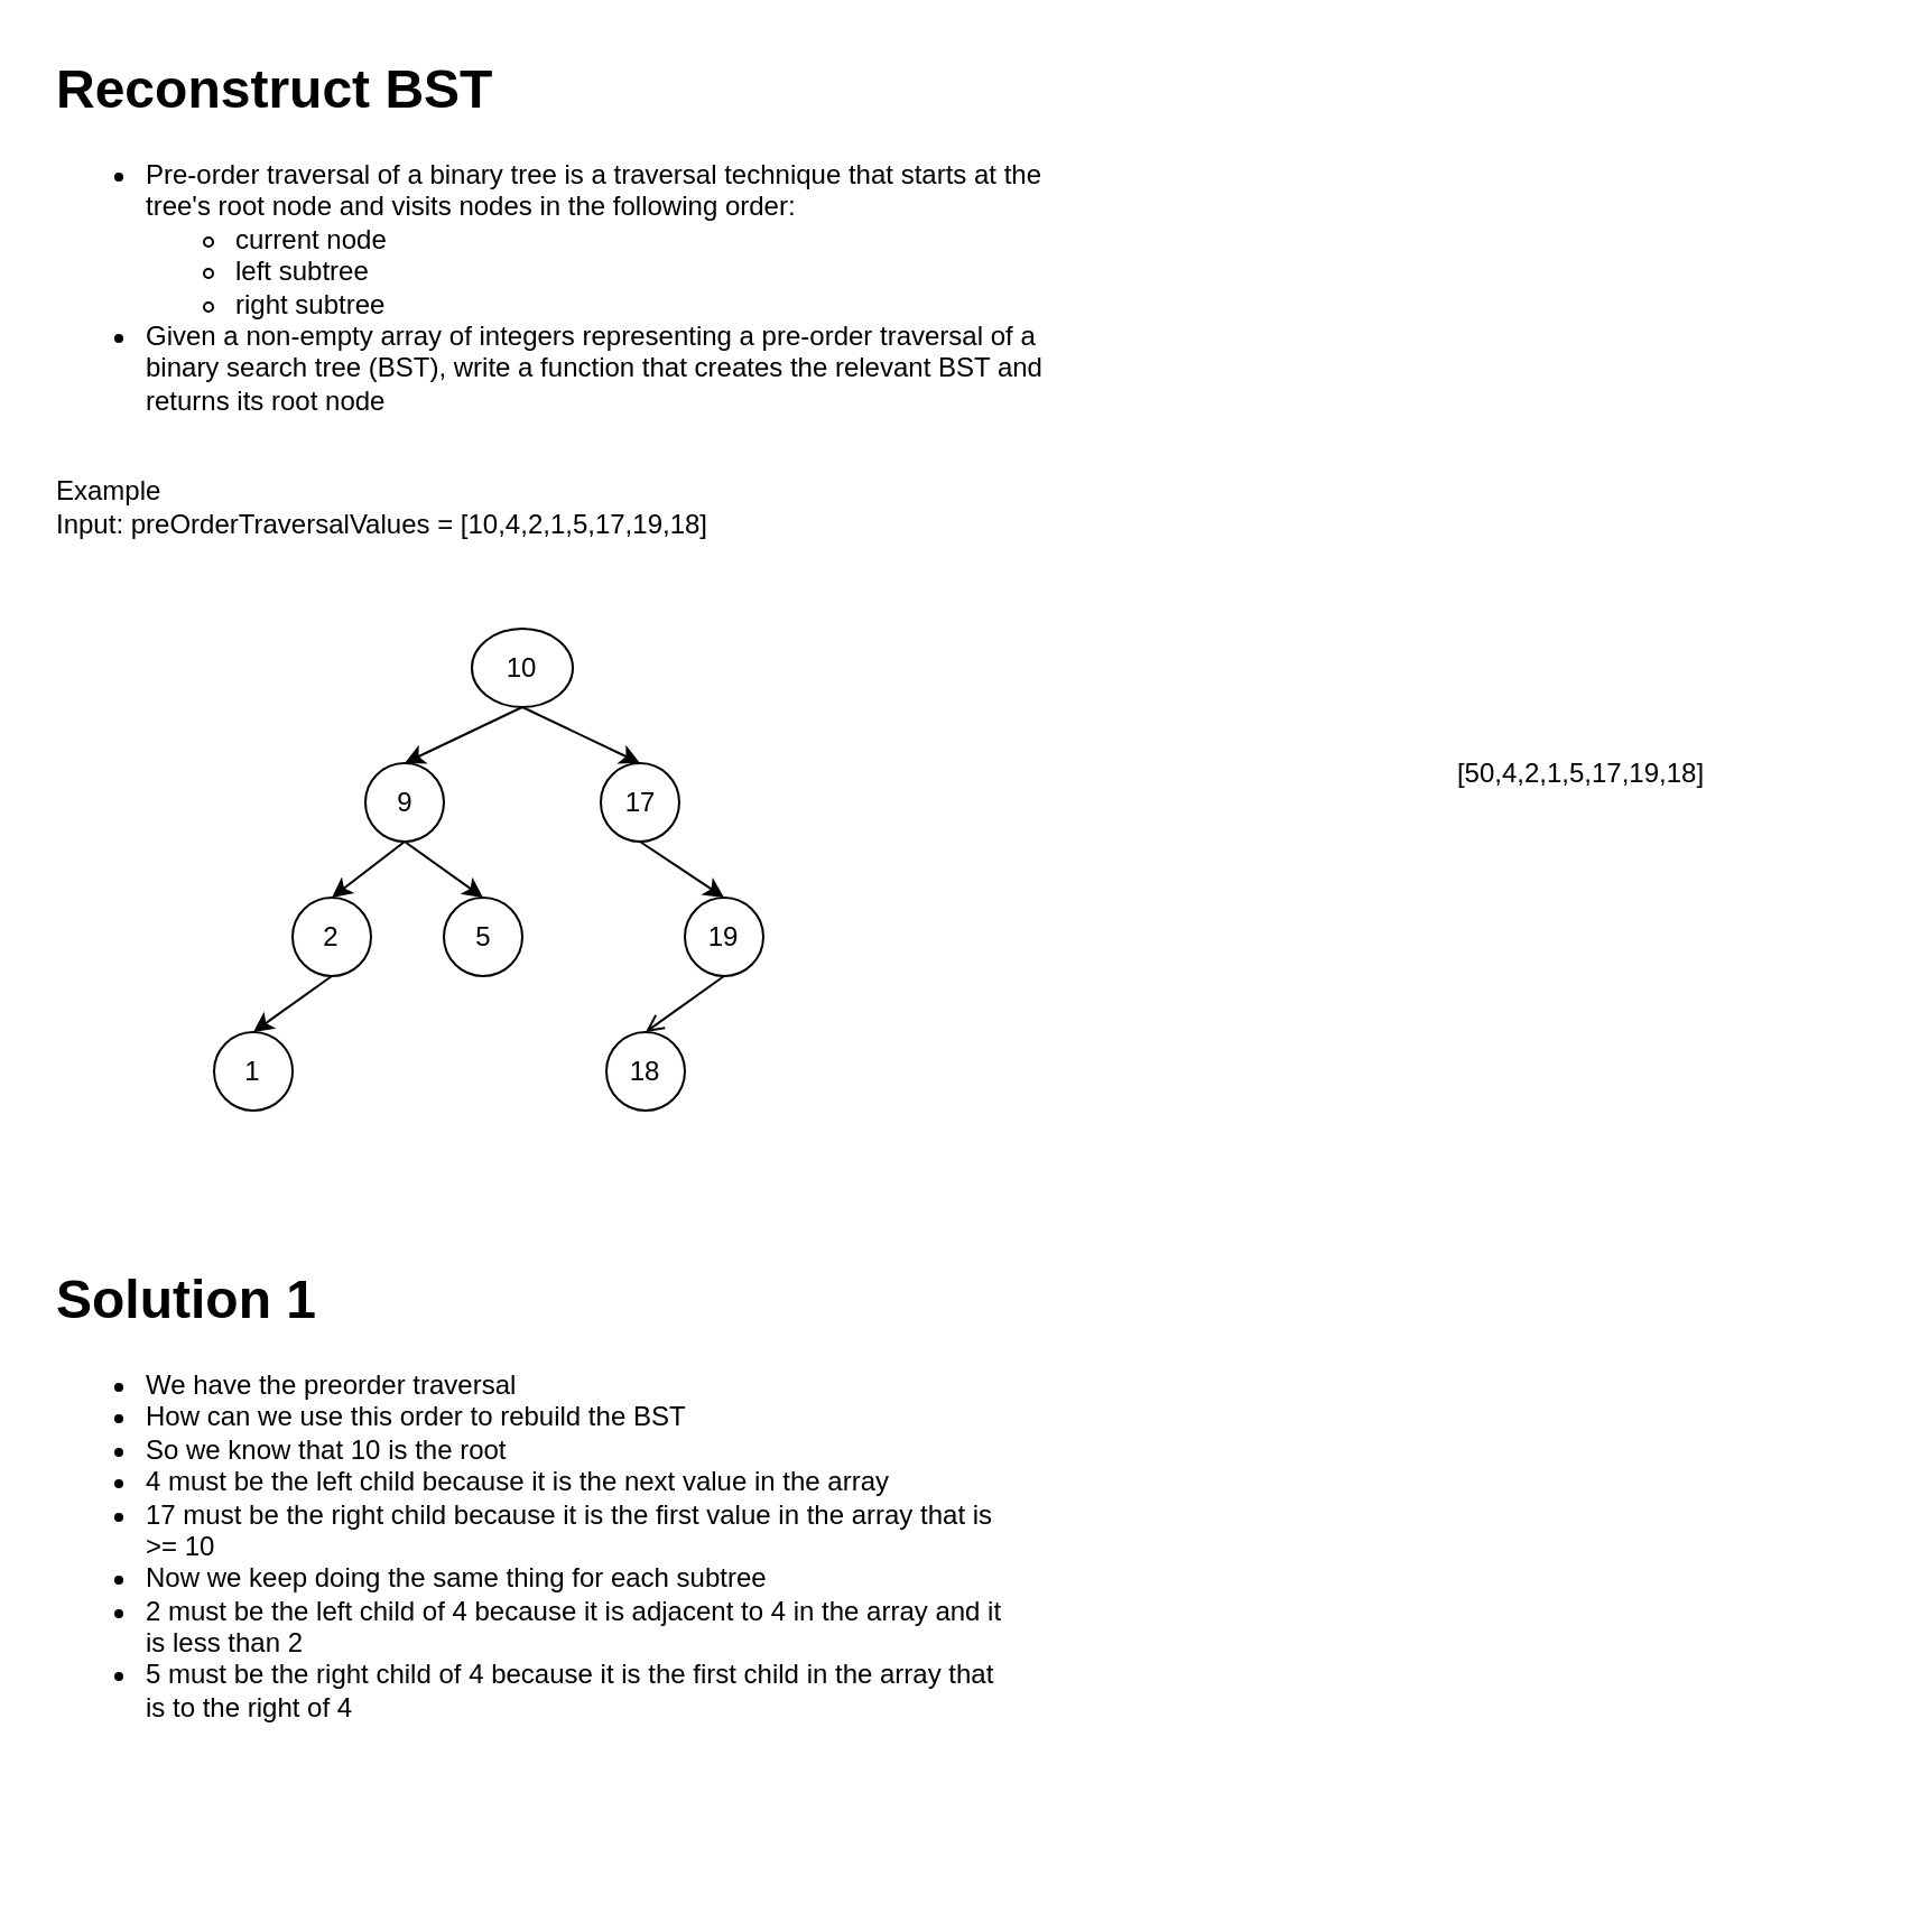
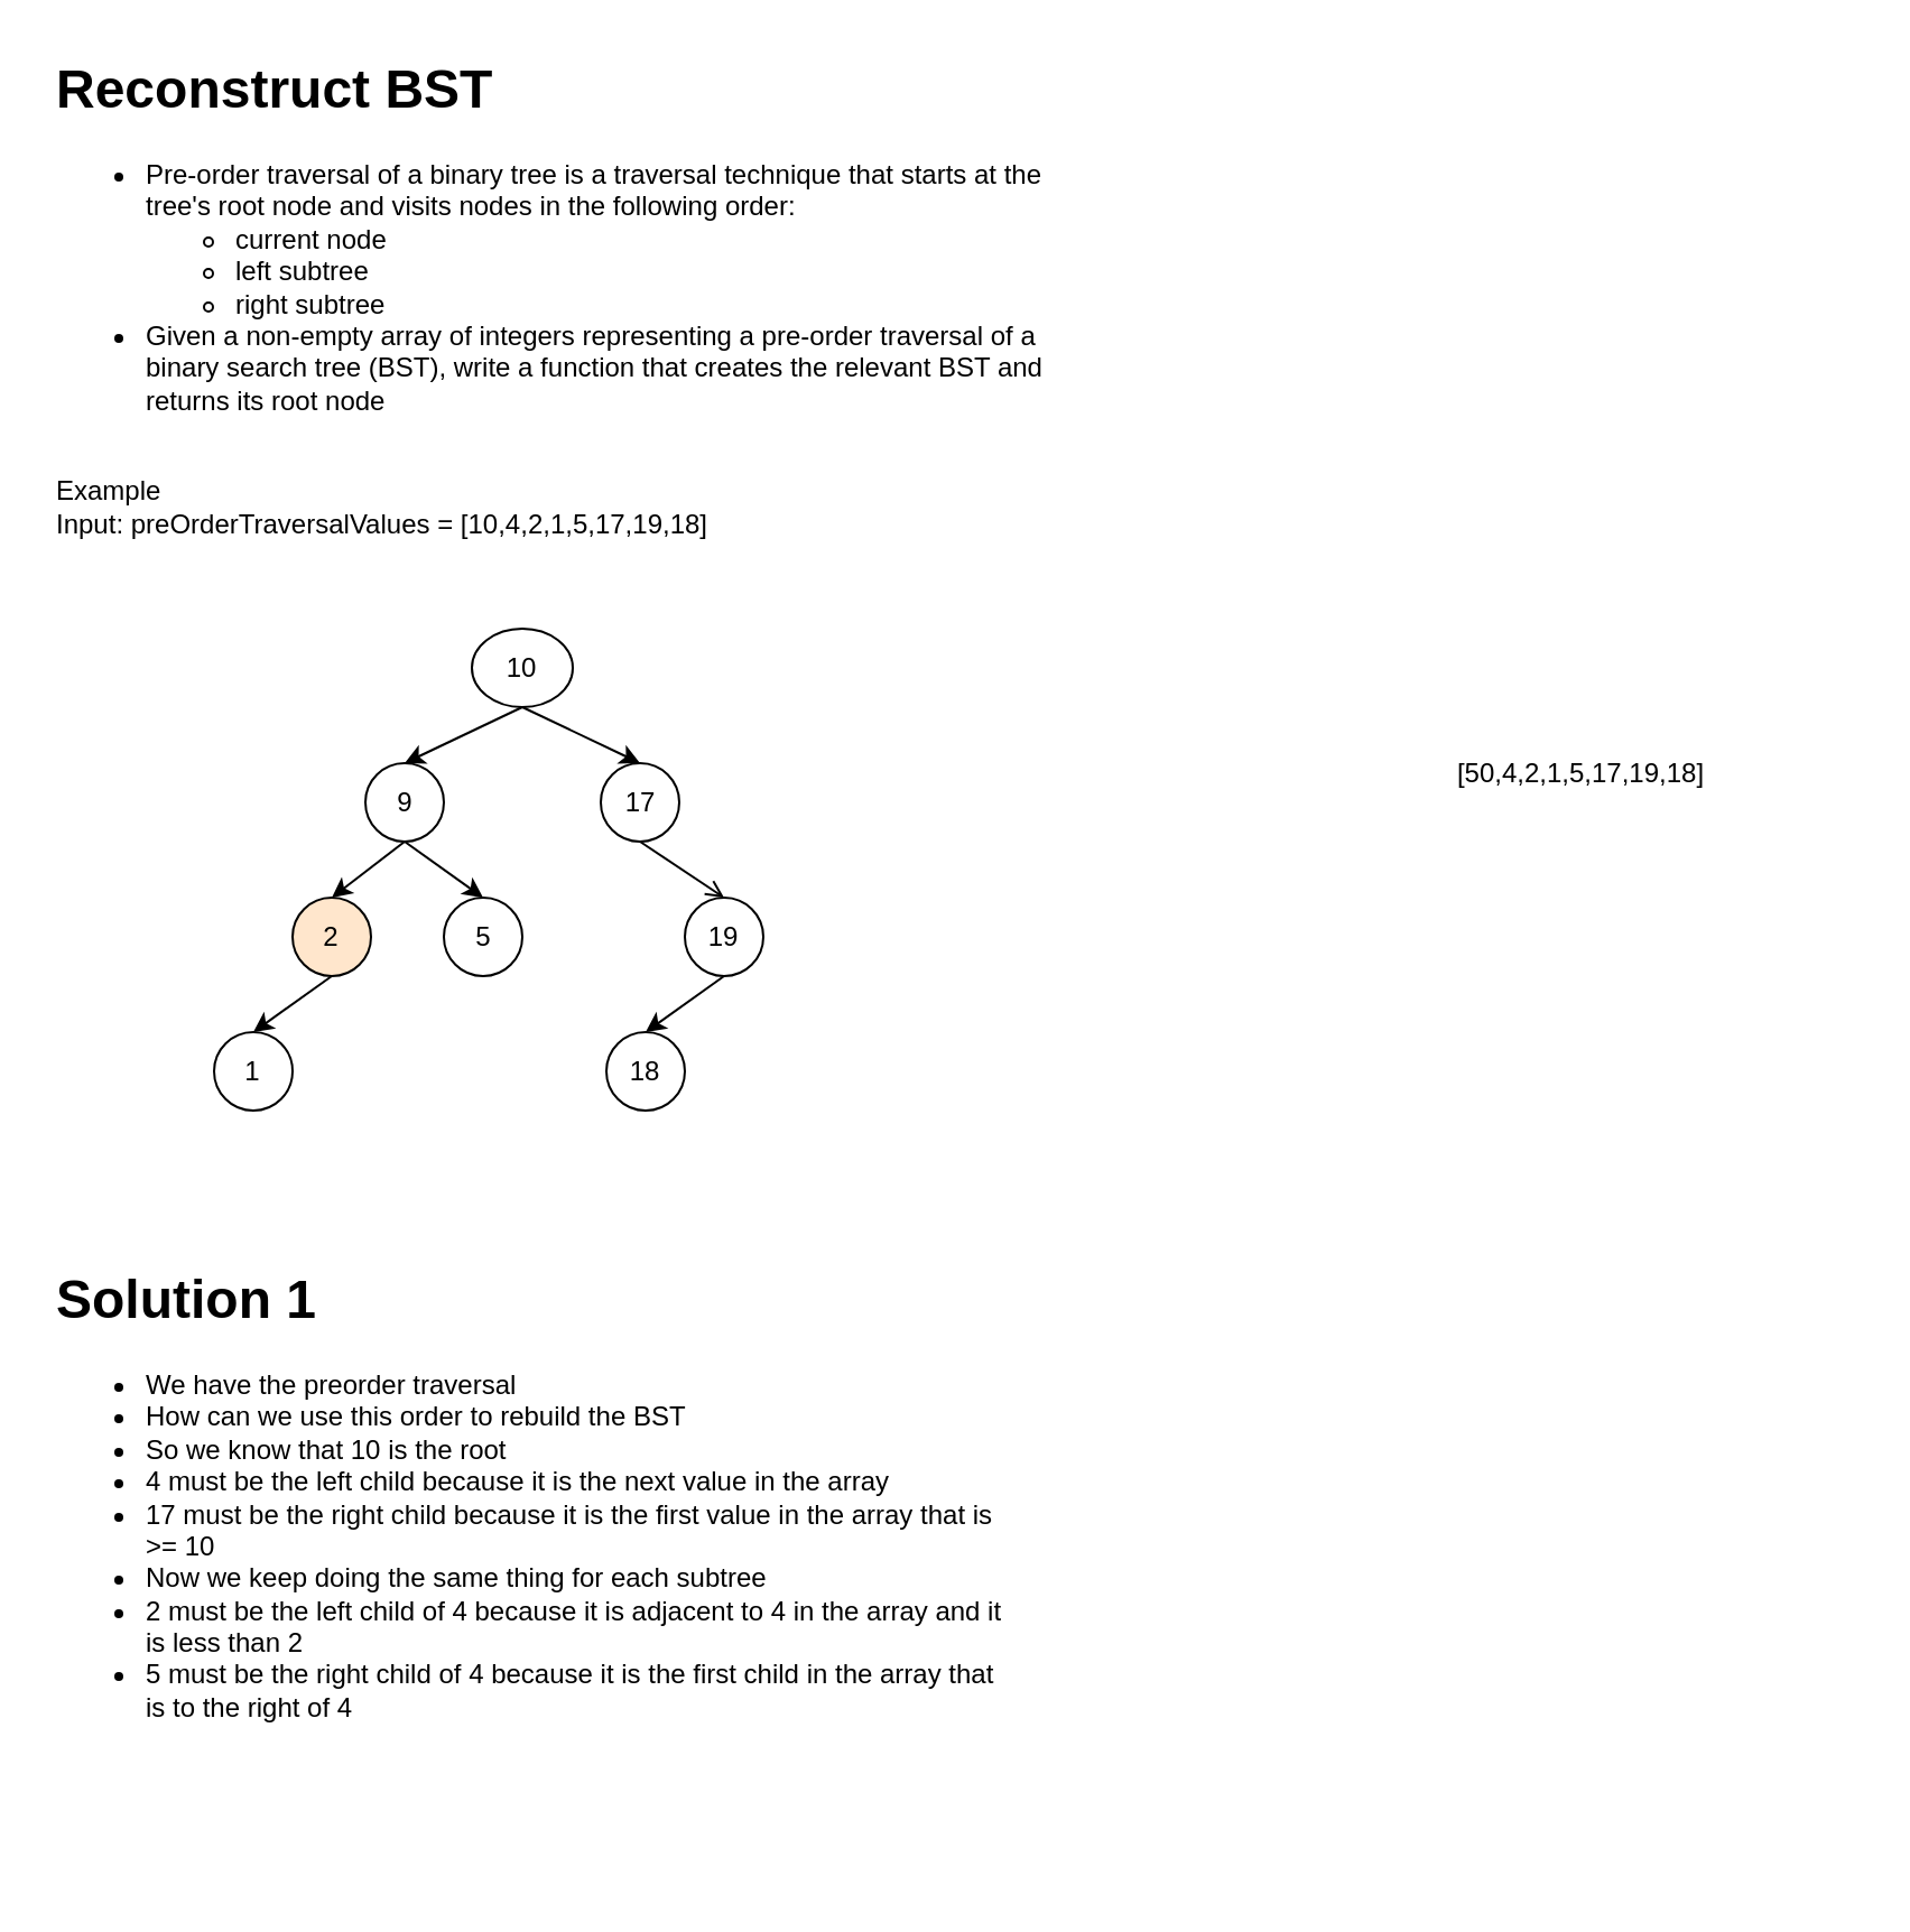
- <mxCell id="16" value="" style="endArrow=classic;html=1;rounded=0;entryX=0.5;entryY=0;entryDx=0;entryDy=0;exitX=0.5;exitY=1;exitDx=0;exitDy=0;" edge="1" parent="1" source="8" target="9"><mxGeometry width="50" height="50" relative="1" as="geometry"><mxPoint x="200" y="400" as="sourcePoint" /><mxPoint x="167.5" y="420" as="targetPoint" /></mxGeometry></mxCell>
+ <mxCell id="16" value="" style="endArrow=open;html=1;rounded=0;entryX=0.5;entryY=0;entryDx=0;entryDy=0;exitX=0.5;exitY=1;exitDx=0;exitDy=0;" edge="1" parent="1" source="8" target="9"><mxGeometry width="50" height="50" relative="1" as="geometry"><mxPoint x="200" y="400" as="sourcePoint" /><mxPoint x="167.5" y="420" as="targetPoint" /></mxGeometry></mxCell>
- <mxCell id="6" value="2" style="ellipse;whiteSpace=wrap;html=1;aspect=fixed;" vertex="1" parent="1"><mxGeometry x="130" y="400" width="35" height="35" as="geometry" /></mxCell>
+ <mxCell id="6" value="2" style="ellipse;whiteSpace=wrap;html=1;aspect=fixed;fillColor=#ffe6cc;" vertex="1" parent="1"><mxGeometry x="130" y="400" width="35" height="35" as="geometry" /></mxCell>
- <mxCell id="17" value="" style="endArrow=open;html=1;rounded=0;exitX=0.5;exitY=1;exitDx=0;exitDy=0;entryX=0.5;entryY=0;entryDx=0;entryDy=0;" edge="1" parent="1" source="9" target="10"><mxGeometry width="50" height="50" relative="1" as="geometry"><mxPoint x="210" y="405" as="sourcePoint" /><mxPoint x="177.5" y="430" as="targetPoint" /></mxGeometry></mxCell>
+ <mxCell id="17" value="" style="endArrow=classic;html=1;rounded=0;exitX=0.5;exitY=1;exitDx=0;exitDy=0;entryX=0.5;entryY=0;entryDx=0;entryDy=0;" edge="1" parent="1" source="9" target="10"><mxGeometry width="50" height="50" relative="1" as="geometry"><mxPoint x="210" y="405" as="sourcePoint" /><mxPoint x="177.5" y="430" as="targetPoint" /></mxGeometry></mxCell>
